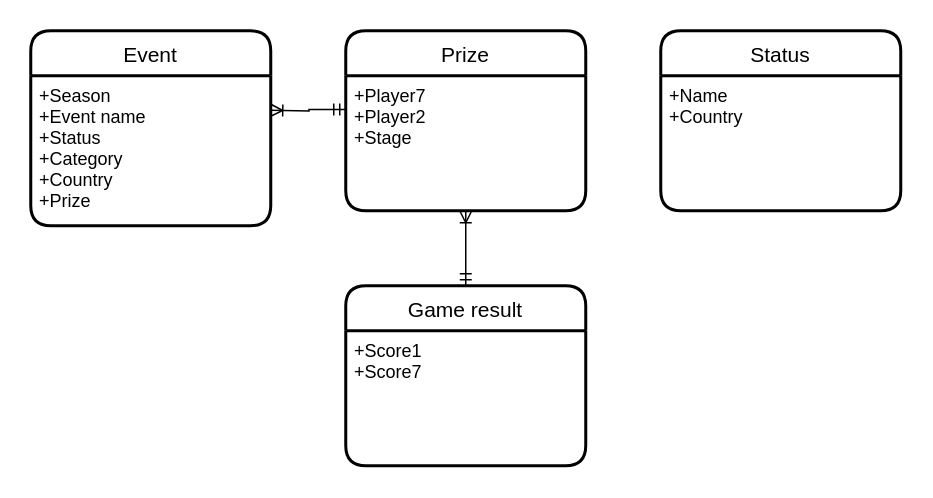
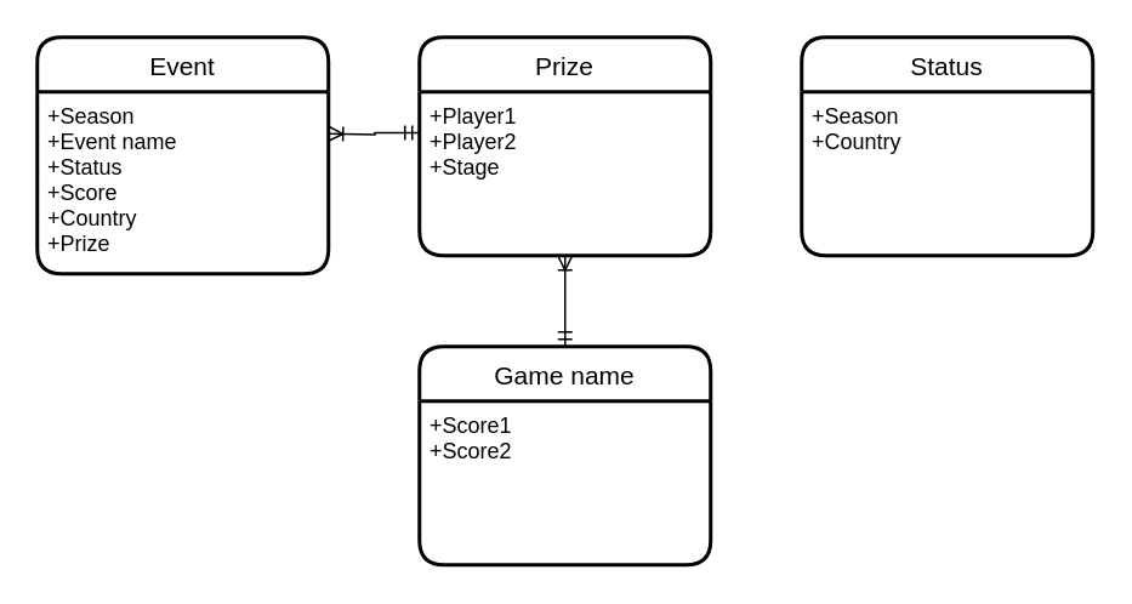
- <mxCell id="9" value="+Season&#10;+Event name&#10;+Status&#10;+Category&#10;+Country&#10;+Prize" style="align=left;strokeColor=none;fillColor=none;spacingLeft=4;fontSize=12;verticalAlign=top;resizable=0;rotatable=0;part=1;" parent="8" vertex="1"><mxGeometry y="30" width="160" height="100" as="geometry" /></mxCell>
+ <mxCell id="9" value="+Season&#10;+Event name&#10;+Status&#10;+Score&#10;+Country&#10;+Prize" style="align=left;strokeColor=none;fillColor=none;spacingLeft=4;fontSize=12;verticalAlign=top;resizable=0;rotatable=0;part=1;" parent="8" vertex="1"><mxGeometry y="30" width="160" height="100" as="geometry" /></mxCell>
- <mxCell id="5" value="+Player7&#10;+Player2&#10;+Stage" style="align=left;strokeColor=none;fillColor=none;spacingLeft=4;fontSize=12;verticalAlign=top;resizable=0;rotatable=0;part=1;" parent="4" vertex="1"><mxGeometry y="30" width="160" height="90" as="geometry" /></mxCell>
+ <mxCell id="5" value="+Player1&#10;+Player2&#10;+Stage" style="align=left;strokeColor=none;fillColor=none;spacingLeft=4;fontSize=12;verticalAlign=top;resizable=0;rotatable=0;part=1;" parent="4" vertex="1"><mxGeometry y="30" width="160" height="90" as="geometry" /></mxCell>
- <mxCell id="3" value="+Name&#10;+Country" style="align=left;strokeColor=none;fillColor=none;spacingLeft=4;fontSize=12;verticalAlign=top;resizable=0;rotatable=0;part=1;" parent="2" vertex="1"><mxGeometry y="30" width="160" height="90" as="geometry" /></mxCell>
+ <mxCell id="3" value="+Season&#10;+Country" style="align=left;strokeColor=none;fillColor=none;spacingLeft=4;fontSize=12;verticalAlign=top;resizable=0;rotatable=0;part=1;" parent="2" vertex="1"><mxGeometry y="30" width="160" height="90" as="geometry" /></mxCell>
- <mxCell id="6" value="Game result" style="swimlane;childLayout=stackLayout;horizontal=1;startSize=30;horizontalStack=0;rounded=1;fontSize=14;fontStyle=0;strokeWidth=2;resizeParent=0;resizeLast=1;shadow=0;dashed=0;align=center;" parent="1" vertex="1"><mxGeometry x="230" y="190" width="160" height="120" as="geometry" /></mxCell>
+ <mxCell id="6" value="Game name" style="swimlane;childLayout=stackLayout;horizontal=1;startSize=30;horizontalStack=0;rounded=1;fontSize=14;fontStyle=0;strokeWidth=2;resizeParent=0;resizeLast=1;shadow=0;dashed=0;align=center;" parent="1" vertex="1"><mxGeometry x="230" y="190" width="160" height="120" as="geometry" /></mxCell>
- <mxCell id="7" value="+Score1&#10;+Score7" style="align=left;strokeColor=none;fillColor=none;spacingLeft=4;fontSize=12;verticalAlign=top;resizable=0;rotatable=0;part=1;" parent="6" vertex="1"><mxGeometry y="30" width="160" height="90" as="geometry" /></mxCell>
+ <mxCell id="7" value="+Score1&#10;+Score2" style="align=left;strokeColor=none;fillColor=none;spacingLeft=4;fontSize=12;verticalAlign=top;resizable=0;rotatable=0;part=1;" parent="6" vertex="1"><mxGeometry y="30" width="160" height="90" as="geometry" /></mxCell>
